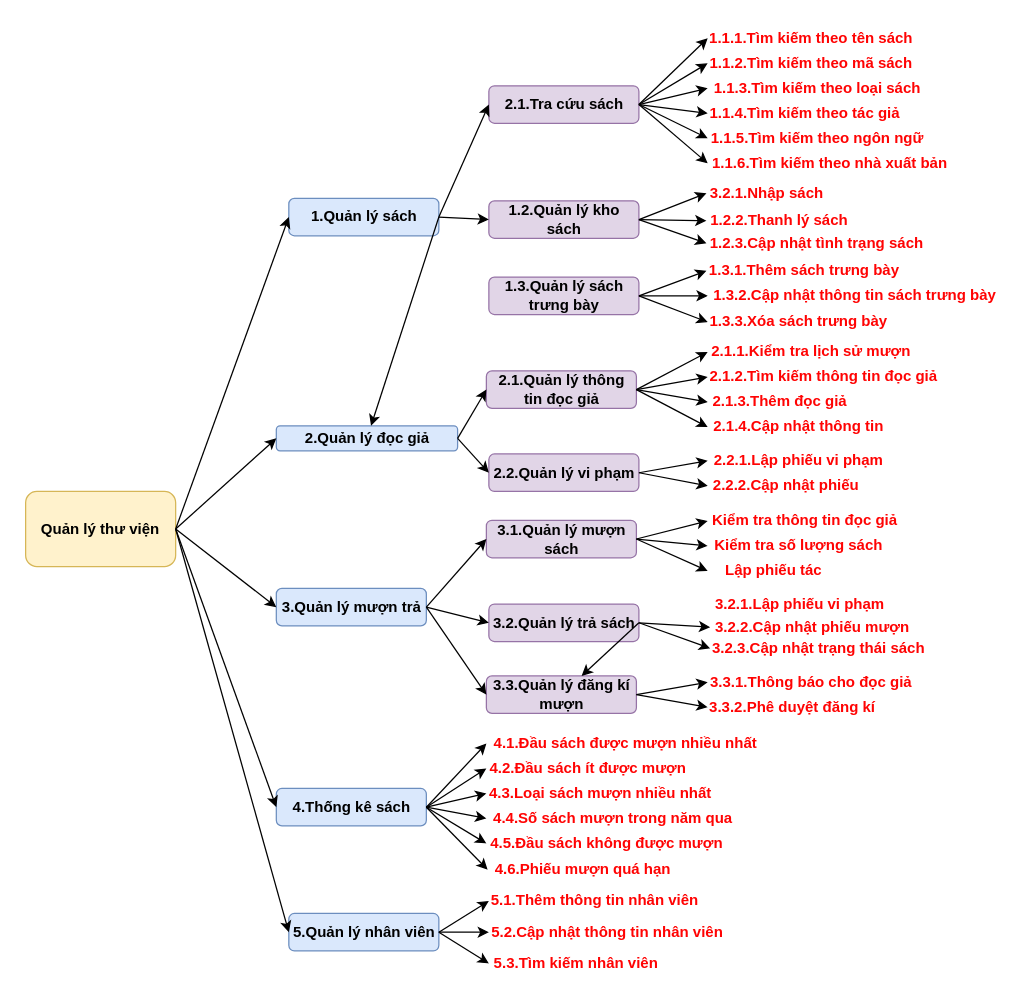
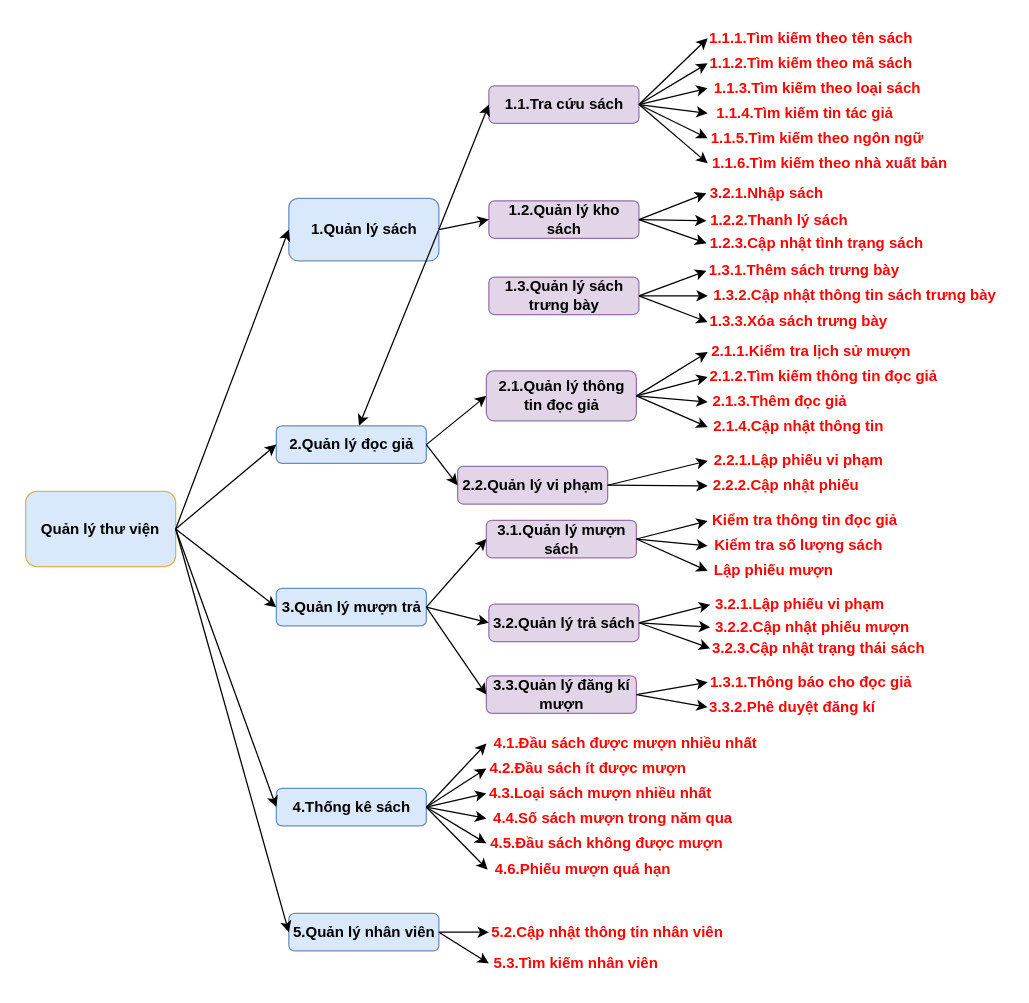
- <mxCell id="25" value="2.1.Tra cứu sách" style="rounded=1;whiteSpace=wrap;html=1;fillColor=#e1d5e7;strokeColor=#9673a6;fontStyle=1" parent="1" vertex="1"><mxGeometry x="390.5" y="68" width="120" height="30" as="geometry" /></mxCell>
+ <mxCell id="25" value="1.1.Tra cứu sách" style="rounded=1;whiteSpace=wrap;html=1;fillColor=#e1d5e7;strokeColor=#9673a6;fontStyle=1" parent="1" vertex="1"><mxGeometry x="390.5" y="68" width="120" height="30" as="geometry" /></mxCell>
- <mxCell id="35" value="1.1.4.Tìm kiếm theo tác giả" style="text;html=1;strokeColor=none;fillColor=none;align=center;verticalAlign=middle;whiteSpace=wrap;rounded=0;fontStyle=1;fontColor=#FF0303;" parent="1" vertex="1"><mxGeometry x="565.5" y="80" width="155" height="20" as="geometry" /></mxCell>
+ <mxCell id="35" value="1.1.4.Tìm kiếm tin tác giả" style="text;html=1;strokeColor=none;fillColor=none;align=center;verticalAlign=middle;whiteSpace=wrap;rounded=0;fontStyle=1;fontColor=#FF0303;" parent="1" vertex="1"><mxGeometry x="565.5" y="80" width="155" height="20" as="geometry" /></mxCell>
- <mxCell id="3" value="1.Quản lý sách" style="rounded=1;whiteSpace=wrap;html=1;fillColor=#dae8fc;strokeColor=#6c8ebf;fontStyle=1" parent="1" vertex="1"><mxGeometry x="230.5" y="158" width="120" height="30" as="geometry" /></mxCell>
+ <mxCell id="3" value="1.Quản lý sách" style="rounded=1;whiteSpace=wrap;html=1;fillColor=#dae8fc;strokeColor=#6c8ebf;fontStyle=1" parent="1" vertex="1"><mxGeometry x="230.5" y="158" width="120" height="50" as="geometry" /></mxCell>
- <mxCell id="27" value="2.1.Quản lý thông tin đọc giả" style="rounded=1;whiteSpace=wrap;html=1;fillColor=#e1d5e7;strokeColor=#9673a6;fontStyle=1" parent="1" vertex="1"><mxGeometry x="388.5" y="296" width="120" height="30" as="geometry" /></mxCell>
+ <mxCell id="27" value="2.1.Quản lý thông tin đọc giả" style="rounded=1;whiteSpace=wrap;html=1;fillColor=#e1d5e7;strokeColor=#9673a6;fontStyle=1" parent="1" vertex="1"><mxGeometry x="388.5" y="296" width="120" height="40" as="geometry" /></mxCell>
- <mxCell id="5" value="2.Quản lý đọc giả" style="rounded=1;whiteSpace=wrap;html=1;fillColor=#dae8fc;strokeColor=#6c8ebf;fontStyle=1" parent="1" vertex="1"><mxGeometry x="220.5" y="340" width="145" height="20" as="geometry" /></mxCell>
+ <mxCell id="5" value="2.Quản lý đọc giả" style="rounded=1;whiteSpace=wrap;html=1;fillColor=#dae8fc;strokeColor=#6c8ebf;fontStyle=1" parent="1" vertex="1"><mxGeometry x="220.5" y="340" width="120" height="30" as="geometry" /></mxCell>
- <mxCell id="28" value="2.2.Quản lý vi phạm" style="rounded=1;whiteSpace=wrap;html=1;fillColor=#e1d5e7;strokeColor=#9673a6;fontStyle=1" parent="1" vertex="1"><mxGeometry x="390.5" y="362.5" width="120" height="30" as="geometry" /></mxCell>
+ <mxCell id="28" value="2.2.Quản lý vi phạm" style="rounded=1;whiteSpace=wrap;html=1;fillColor=#e1d5e7;strokeColor=#9673a6;fontStyle=1" parent="1" vertex="1"><mxGeometry x="365.5" y="372.5" width="120" height="30" as="geometry" /></mxCell>
- <mxCell id="2" value="Quản lý thư viện" style="rounded=1;whiteSpace=wrap;html=1;fillColor=#fff2cc;strokeColor=#d6b656;fontStyle=1" parent="1" vertex="1"><mxGeometry x="20" y="392.5" width="120" height="60" as="geometry" /></mxCell>
+ <mxCell id="2" value="Quản lý thư viện" style="rounded=1;whiteSpace=wrap;html=1;fillColor=#dae8fc;strokeColor=#d6b656;fontStyle=1;" parent="1" vertex="1"><mxGeometry x="20" y="392.5" width="120" height="60" as="geometry" /></mxCell>
- <mxCell id="71" value="Lập phiếu tác" style="text;html=1;strokeColor=none;fillColor=none;align=center;verticalAlign=middle;whiteSpace=wrap;rounded=0;fontStyle=1;fontColor=#FF0303;" parent="1" vertex="1"><mxGeometry x="565.5" y="446" width="105" height="20" as="geometry" /></mxCell>
+ <mxCell id="71" value="Lập phiếu mượn" style="text;html=1;strokeColor=none;fillColor=none;align=center;verticalAlign=middle;whiteSpace=wrap;rounded=0;fontStyle=1;fontColor=#FF0303;" parent="1" vertex="1"><mxGeometry x="565.5" y="446" width="105" height="20" as="geometry" /></mxCell>
- <mxCell id="78" value="" style="endArrow=classic;html=1;exitX=1;exitY=0.5;exitDx=0;exitDy=0;fontStyle=1;" parent="1" source="20" target="21" edge="1"><mxGeometry width="50" height="50" relative="1" as="geometry"><mxPoint x="722.5" y="472.5" as="sourcePoint" /><mxPoint x="772.5" y="422.5" as="targetPoint" /></mxGeometry></mxCell>
+ <mxCell id="78" value="" style="endArrow=classic;html=1;exitX=1;exitY=0.5;exitDx=0;exitDy=0;entryX=0;entryY=0.5;entryDx=0;entryDy=0;fontStyle=1" parent="1" source="20" target="76" edge="1"><mxGeometry width="50" height="50" relative="1" as="geometry"><mxPoint x="722.5" y="472.5" as="sourcePoint" /><mxPoint x="772.5" y="422.5" as="targetPoint" /></mxGeometry></mxCell>
- <mxCell id="63" value="3.3.1.Thông báo cho đọc giả" style="text;html=1;strokeColor=none;fillColor=none;align=center;verticalAlign=middle;whiteSpace=wrap;rounded=0;fontStyle=1;fontColor=#FF0303;" parent="1" vertex="1"><mxGeometry x="565.5" y="535" width="165" height="20" as="geometry" /></mxCell>
+ <mxCell id="63" value="1.3.1.Thông báo cho đọc giả" style="text;html=1;strokeColor=none;fillColor=none;align=center;verticalAlign=middle;whiteSpace=wrap;rounded=0;fontStyle=1;fontColor=#FF0303;" parent="1" vertex="1"><mxGeometry x="565.5" y="535" width="165" height="20" as="geometry" /></mxCell>
- <mxCell id="57" value="5.1.Thêm thông tin nhân viên" style="text;html=1;strokeColor=none;fillColor=none;align=center;verticalAlign=middle;whiteSpace=wrap;rounded=0;fontStyle=1;fontColor=#FF0303;" parent="1" vertex="1"><mxGeometry x="390.5" y="710" width="169" height="20" as="geometry" /></mxCell>
- <mxCell id="60" value="" style="endArrow=classic;html=1;exitX=1;exitY=0.5;exitDx=0;exitDy=0;entryX=0;entryY=0.5;entryDx=0;entryDy=0;fontStyle=1;fontColor=#FF0303;" parent="1" source="4" target="57" edge="1"><mxGeometry width="50" height="50" relative="1" as="geometry"><mxPoint x="370.5" y="880" as="sourcePoint" /><mxPoint x="420.5" y="830" as="targetPoint" /></mxGeometry></mxCell>
